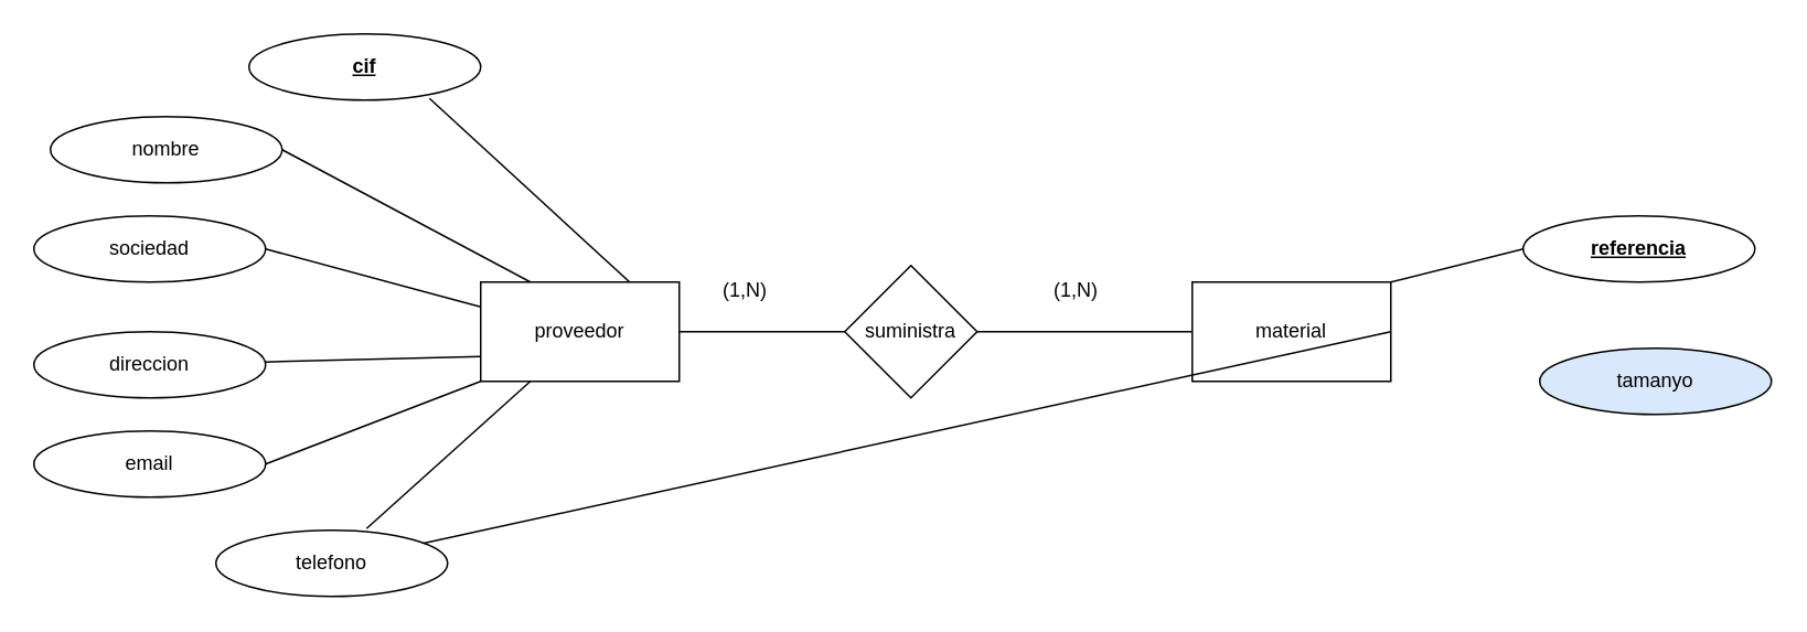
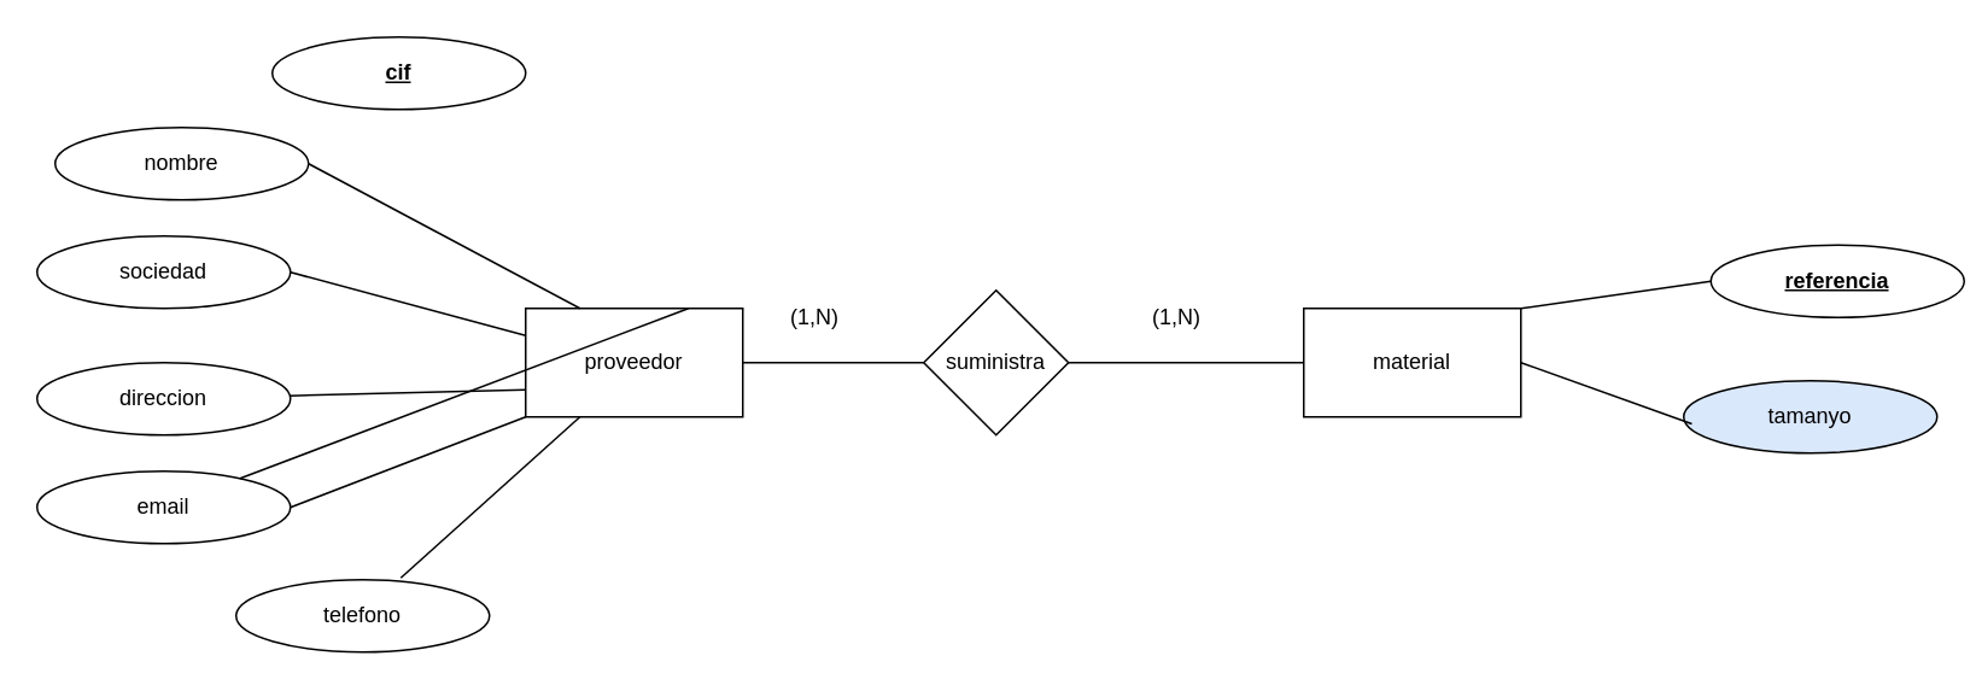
- <mxCell id="13" value="" style="endArrow=none;html=1;rounded=0;entryX=0.779;entryY=0.975;entryDx=0;entryDy=0;entryPerimeter=0;exitX=0.75;exitY=0;exitDx=0;exitDy=0;" edge="1" parent="1" source="2" target="9"><mxGeometry width="50" height="50" relative="1" as="geometry"><mxPoint x="510" y="180" as="sourcePoint" /><mxPoint x="530" y="110" as="targetPoint" /></mxGeometry></mxCell>
+ <mxCell id="13" value="" style="endArrow=none;html=1;rounded=0;exitX=0.75;exitY=0;exitDx=0;exitDy=0;" edge="1" parent="1" source="2" target="11"><mxGeometry width="50" height="50" relative="1" as="geometry"><mxPoint x="510" y="180" as="sourcePoint" /><mxPoint x="530" y="110" as="targetPoint" /></mxGeometry></mxCell>
- <mxCell id="19" value="&lt;b&gt;&lt;u&gt;referencia&lt;/u&gt;&lt;/b&gt;" style="ellipse;whiteSpace=wrap;html=1;" vertex="1" parent="1"><mxGeometry x="920" y="130" width="140" height="40" as="geometry" /></mxCell>
+ <mxCell id="19" value="&lt;b&gt;&lt;u&gt;referencia&lt;/u&gt;&lt;/b&gt;" style="ellipse;whiteSpace=wrap;html=1;" vertex="1" parent="1"><mxGeometry x="945" y="135" width="140" height="40" as="geometry" /></mxCell>
- <mxCell id="22" value="" style="endArrow=none;html=1;rounded=0;exitX=1;exitY=0.5;exitDx=0;exitDy=0;" edge="1" parent="1" source="4" target="12"><mxGeometry width="50" height="50" relative="1" as="geometry"><mxPoint x="850" y="180" as="sourcePoint" /><mxPoint x="930" y="160" as="targetPoint" /></mxGeometry></mxCell>
+ <mxCell id="22" value="" style="endArrow=none;html=1;rounded=0;entryX=0.032;entryY=0.596;entryDx=0;entryDy=0;exitX=1;exitY=0.5;exitDx=0;exitDy=0;entryPerimeter=0;" edge="1" parent="1" source="4" target="20"><mxGeometry width="50" height="50" relative="1" as="geometry"><mxPoint x="850" y="180" as="sourcePoint" /><mxPoint x="930" y="160" as="targetPoint" /></mxGeometry></mxCell>
